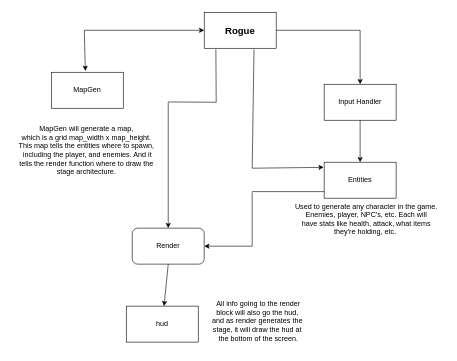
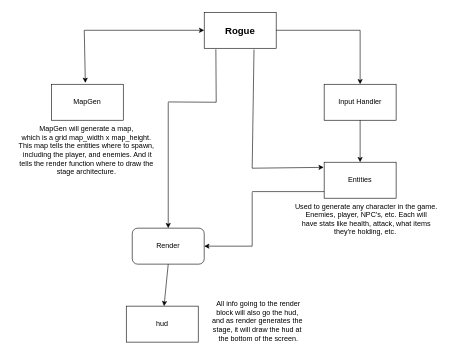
- <mxCell id="3" value="MapGen" style="rounded=0;whiteSpace=wrap;html=1;fontStyle=0" vertex="1" parent="1"><mxGeometry x="85" y="120" width="120" height="60" as="geometry" /></mxCell>
+ <mxCell id="3" value="MapGen" style="rounded=0;whiteSpace=wrap;html=1;fontStyle=0" vertex="1" parent="1"><mxGeometry x="85" y="140" width="120" height="60" as="geometry" /></mxCell>
